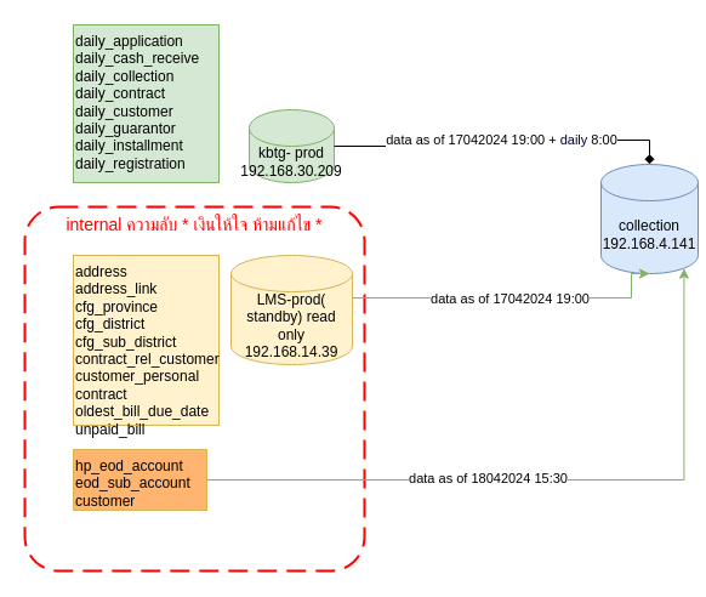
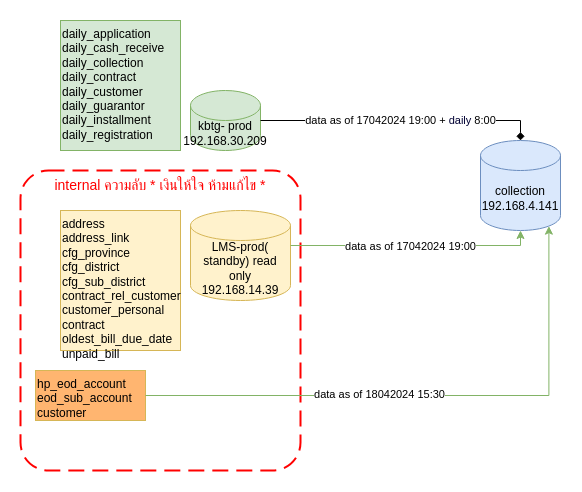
- <mxCell id="6" value="&lt;span style=&quot;text-align: left;&quot;&gt;kbtg&lt;/span&gt;- prod&lt;div&gt;192.168.30.209&lt;br&gt;&lt;/div&gt;" style="shape=cylinder3;whiteSpace=wrap;html=1;boundedLbl=1;backgroundOutline=1;size=15;fillColor=#d5e8d4;strokeColor=#82b366;" parent="1" vertex="1"><mxGeometry x="205" y="90" width="70" height="60" as="geometry" /></mxCell>
+ <mxCell id="6" value="&lt;span style=&quot;text-align: left;&quot;&gt;kbtg&lt;/span&gt;- prod&lt;div&gt;192.168.30.209&lt;br&gt;&lt;/div&gt;" style="shape=cylinder3;whiteSpace=wrap;html=1;boundedLbl=1;backgroundOutline=1;size=15;fillColor=#d5e8d4;strokeColor=#82b366;" parent="1" vertex="1"><mxGeometry x="190" y="90" width="70" height="60" as="geometry" /></mxCell>
- <mxCell id="5" value="collection 192.168.4.141" style="shape=cylinder3;whiteSpace=wrap;html=1;boundedLbl=1;backgroundOutline=1;size=15;fillColor=#dae8fc;strokeColor=#6c8ebf;" parent="1" vertex="1"><mxGeometry x="495" y="135" width="80" height="90" as="geometry" /></mxCell>
+ <mxCell id="5" value="collection 192.168.4.141" style="shape=cylinder3;whiteSpace=wrap;html=1;boundedLbl=1;backgroundOutline=1;size=15;fillColor=#dae8fc;strokeColor=#6c8ebf;" parent="1" vertex="1"><mxGeometry x="480" y="140" width="80" height="90" as="geometry" /></mxCell>
- <mxCell id="11" value="hp_eod_account&#10;eod_sub_account&#10;customer&#10;" style="text;whiteSpace=wrap;fillColor=#FFB570;strokeColor=#d6b656;" parent="1" vertex="1"><mxGeometry x="60" y="370" width="110" height="50" as="geometry" /></mxCell>
+ <mxCell id="11" value="hp_eod_account&#10;eod_sub_account&#10;customer&#10;" style="text;whiteSpace=wrap;fillColor=#FFB570;strokeColor=#d6b656;" parent="1" vertex="1"><mxGeometry x="35" y="370" width="110" height="50" as="geometry" /></mxCell>
